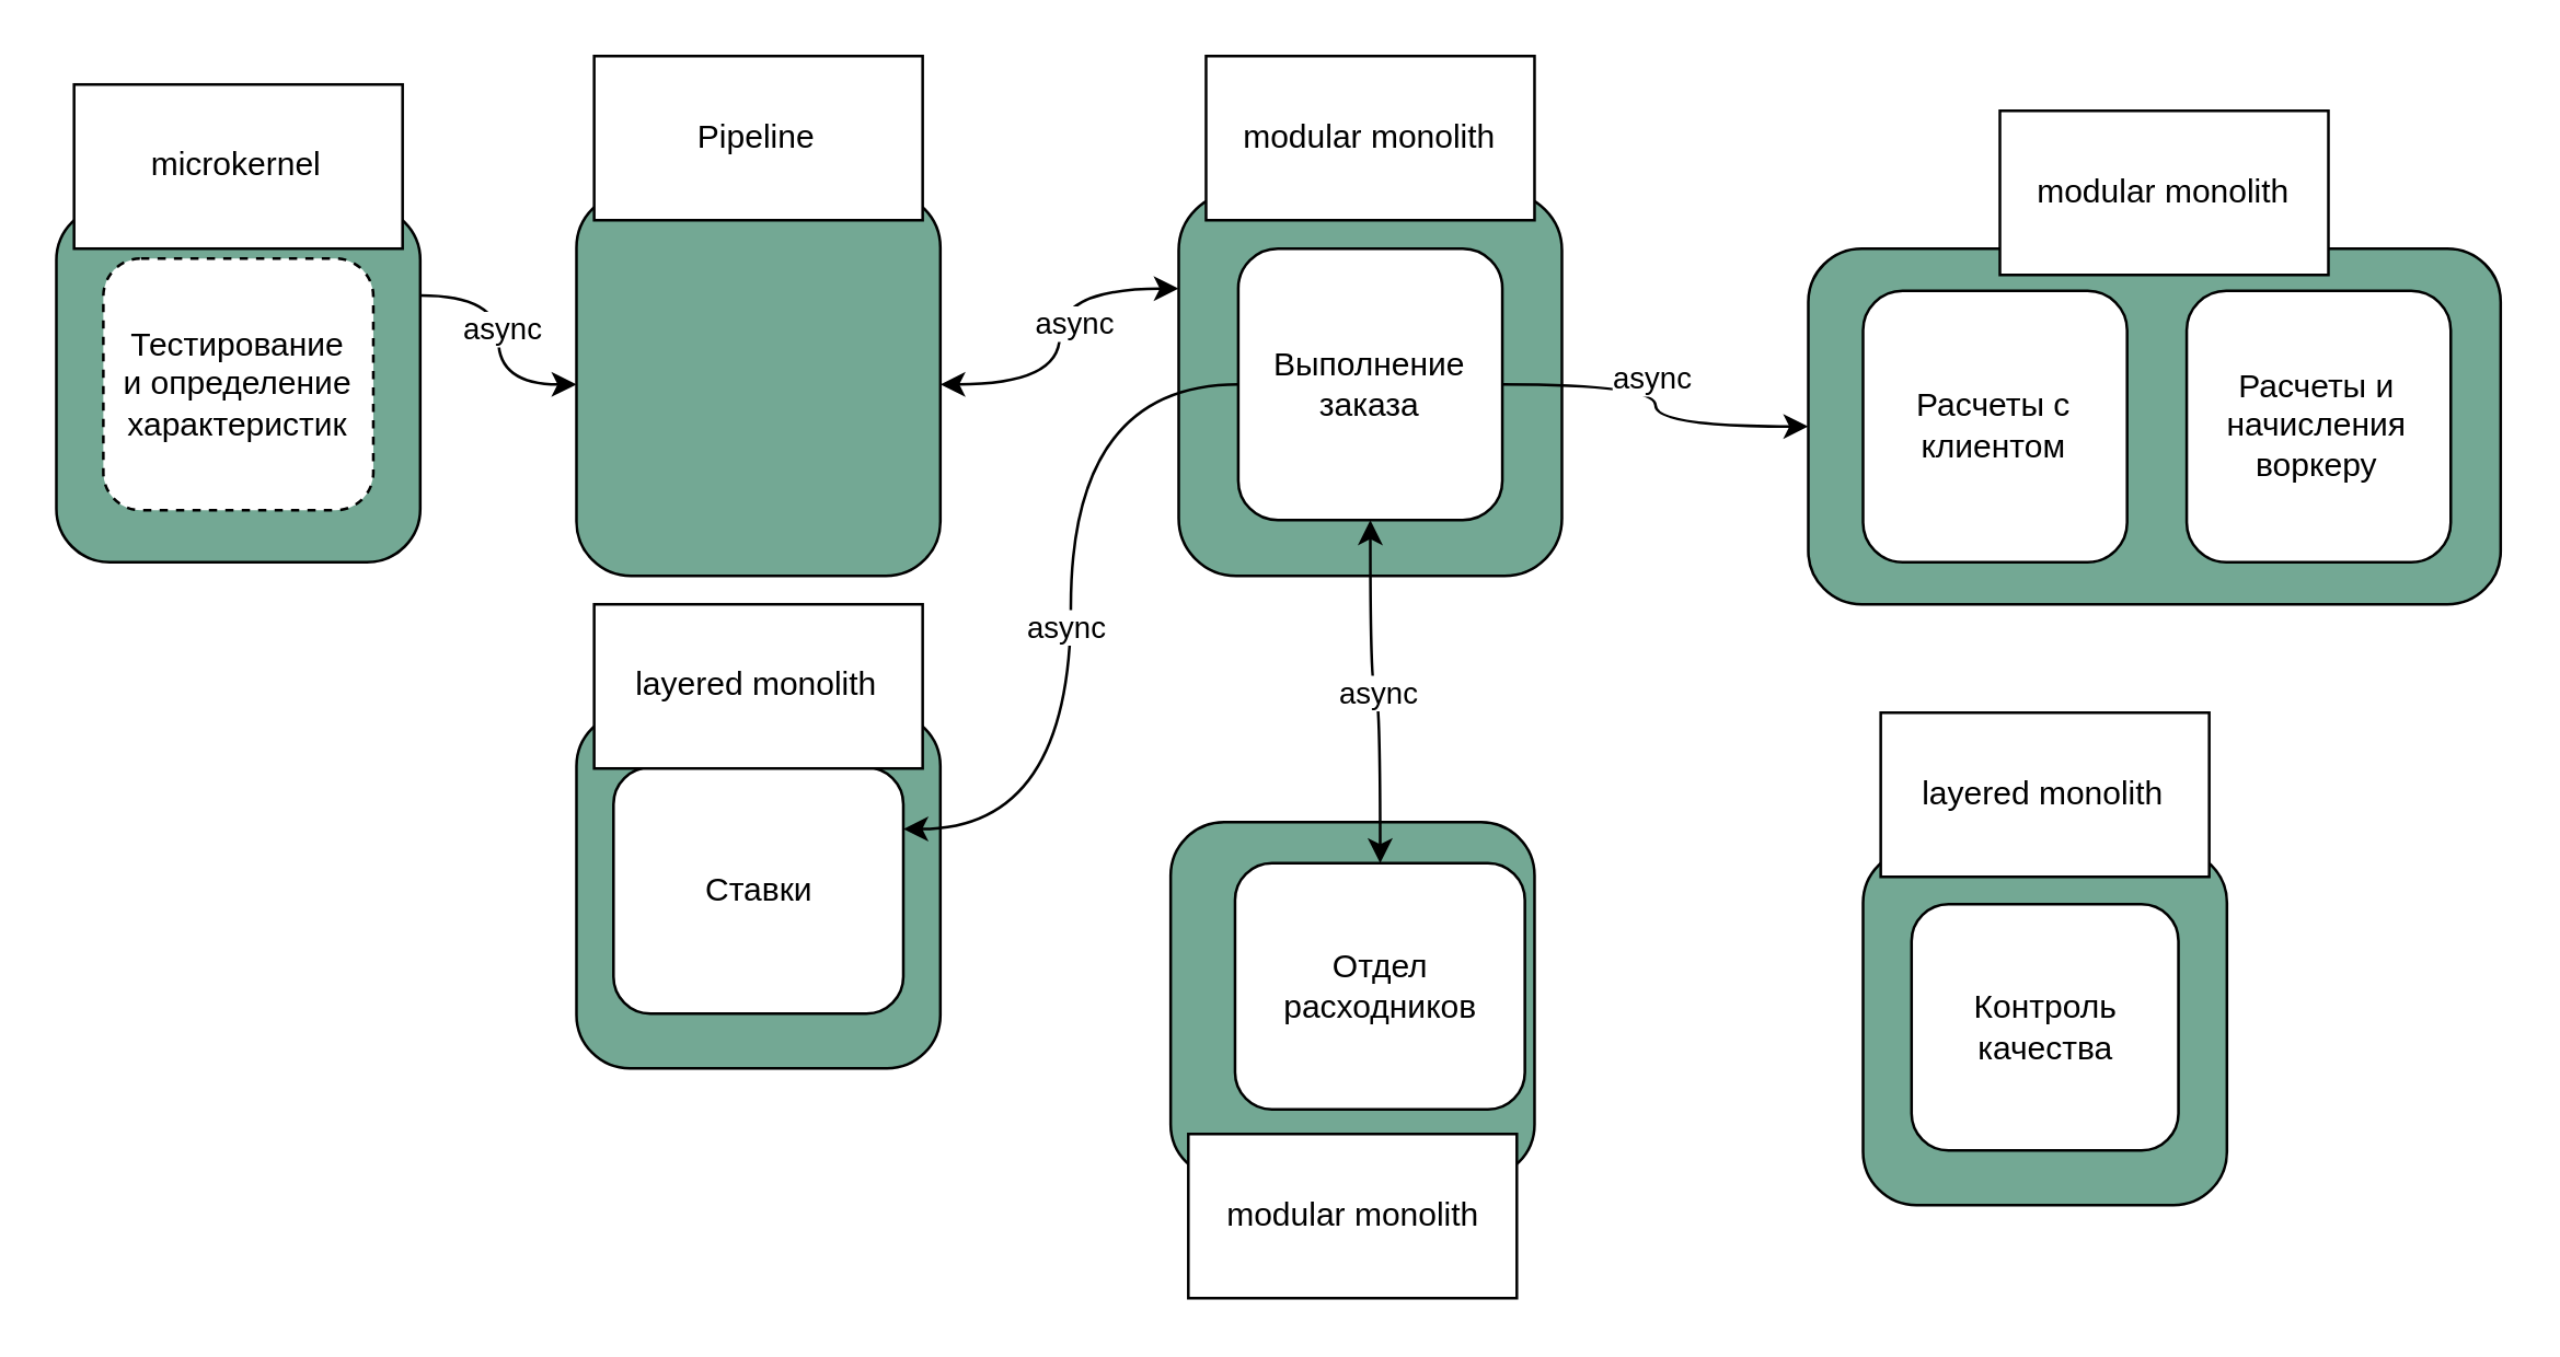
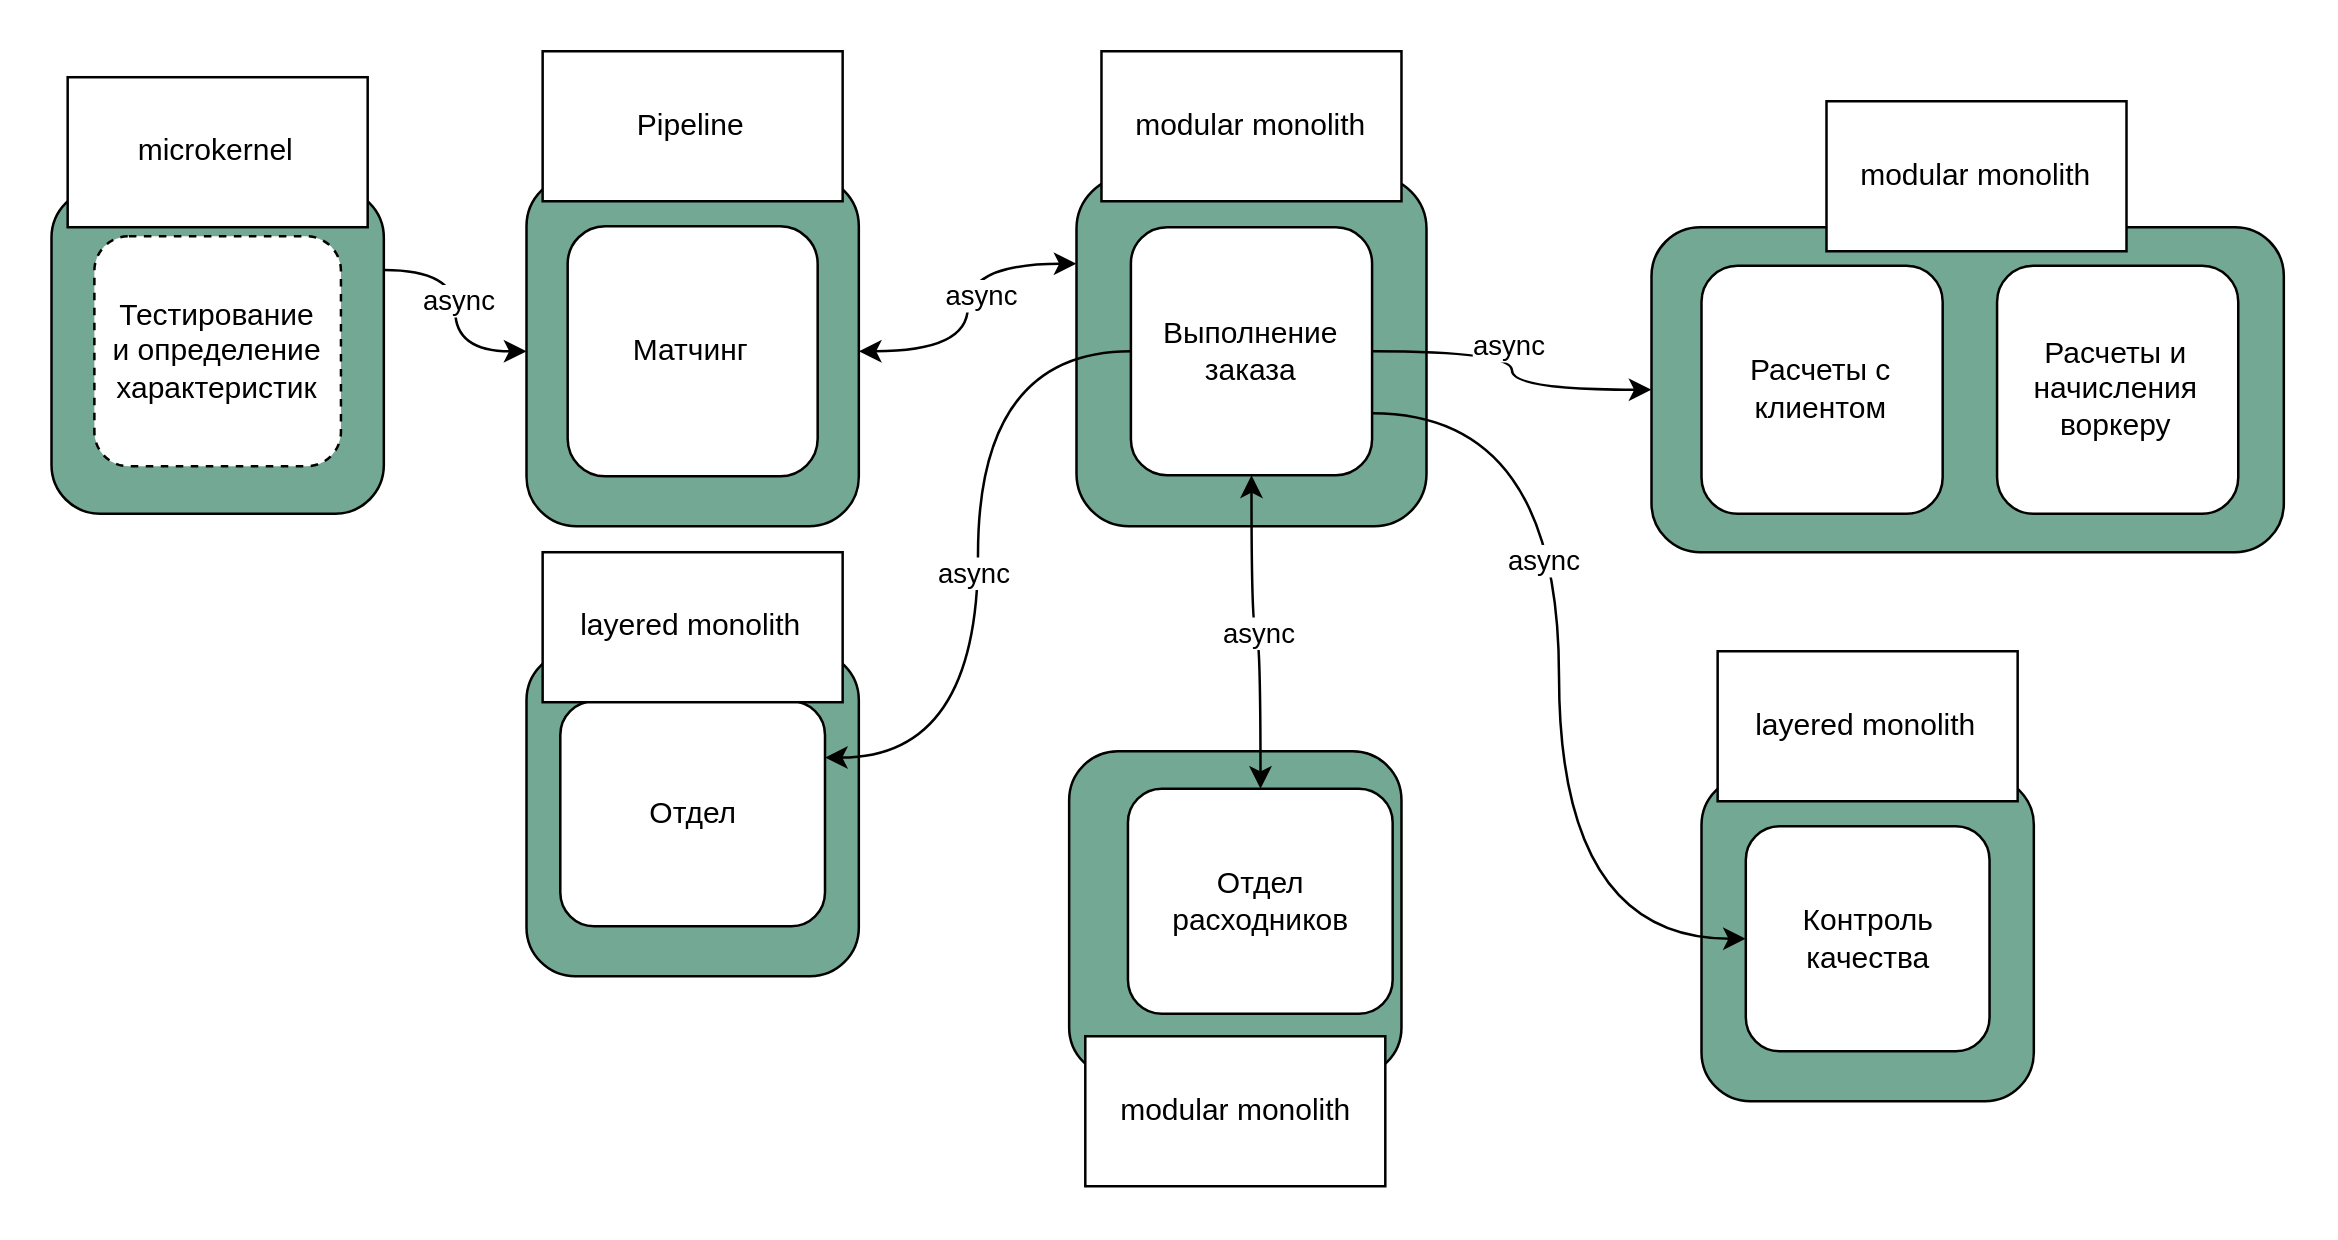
+ <mxCell id="10" value="Матчинг" style="rounded=1;whiteSpace=wrap;html=1;container=0;" parent="8" vertex="1"><mxGeometry x="16.47" y="20" width="100" height="100" as="geometry" /></mxCell>
+ <mxCell id="20" style="edgeStyle=orthogonalEdgeStyle;orthogonalLoop=1;jettySize=auto;html=1;exitX=1;exitY=0.75;exitDx=0;exitDy=0;entryX=0;entryY=0.5;entryDx=0;entryDy=0;curved=1;endArrow=classic;endFill=1;" parent="1" source="28" target="16" edge="1"><mxGeometry relative="1" as="geometry" /></mxCell>
+ <mxCell id="21" value="async" style="edgeLabel;html=1;align=center;verticalAlign=middle;resizable=0;points=[];" parent="20" vertex="1" connectable="0"><mxGeometry x="-0.259" y="-7" relative="1" as="geometry"><mxPoint as="offset" /></mxGeometry></mxCell>
- <mxCell id="7" value="Ставки" style="rounded=1;whiteSpace=wrap;html=1;" parent="5" vertex="1"><mxGeometry x="13.52" y="20" width="105.88" height="90" as="geometry" /></mxCell>
+ <mxCell id="7" value="Отдел" style="rounded=1;whiteSpace=wrap;html=1;" parent="5" vertex="1"><mxGeometry x="13.52" y="20" width="105.88" height="90" as="geometry" /></mxCell>
